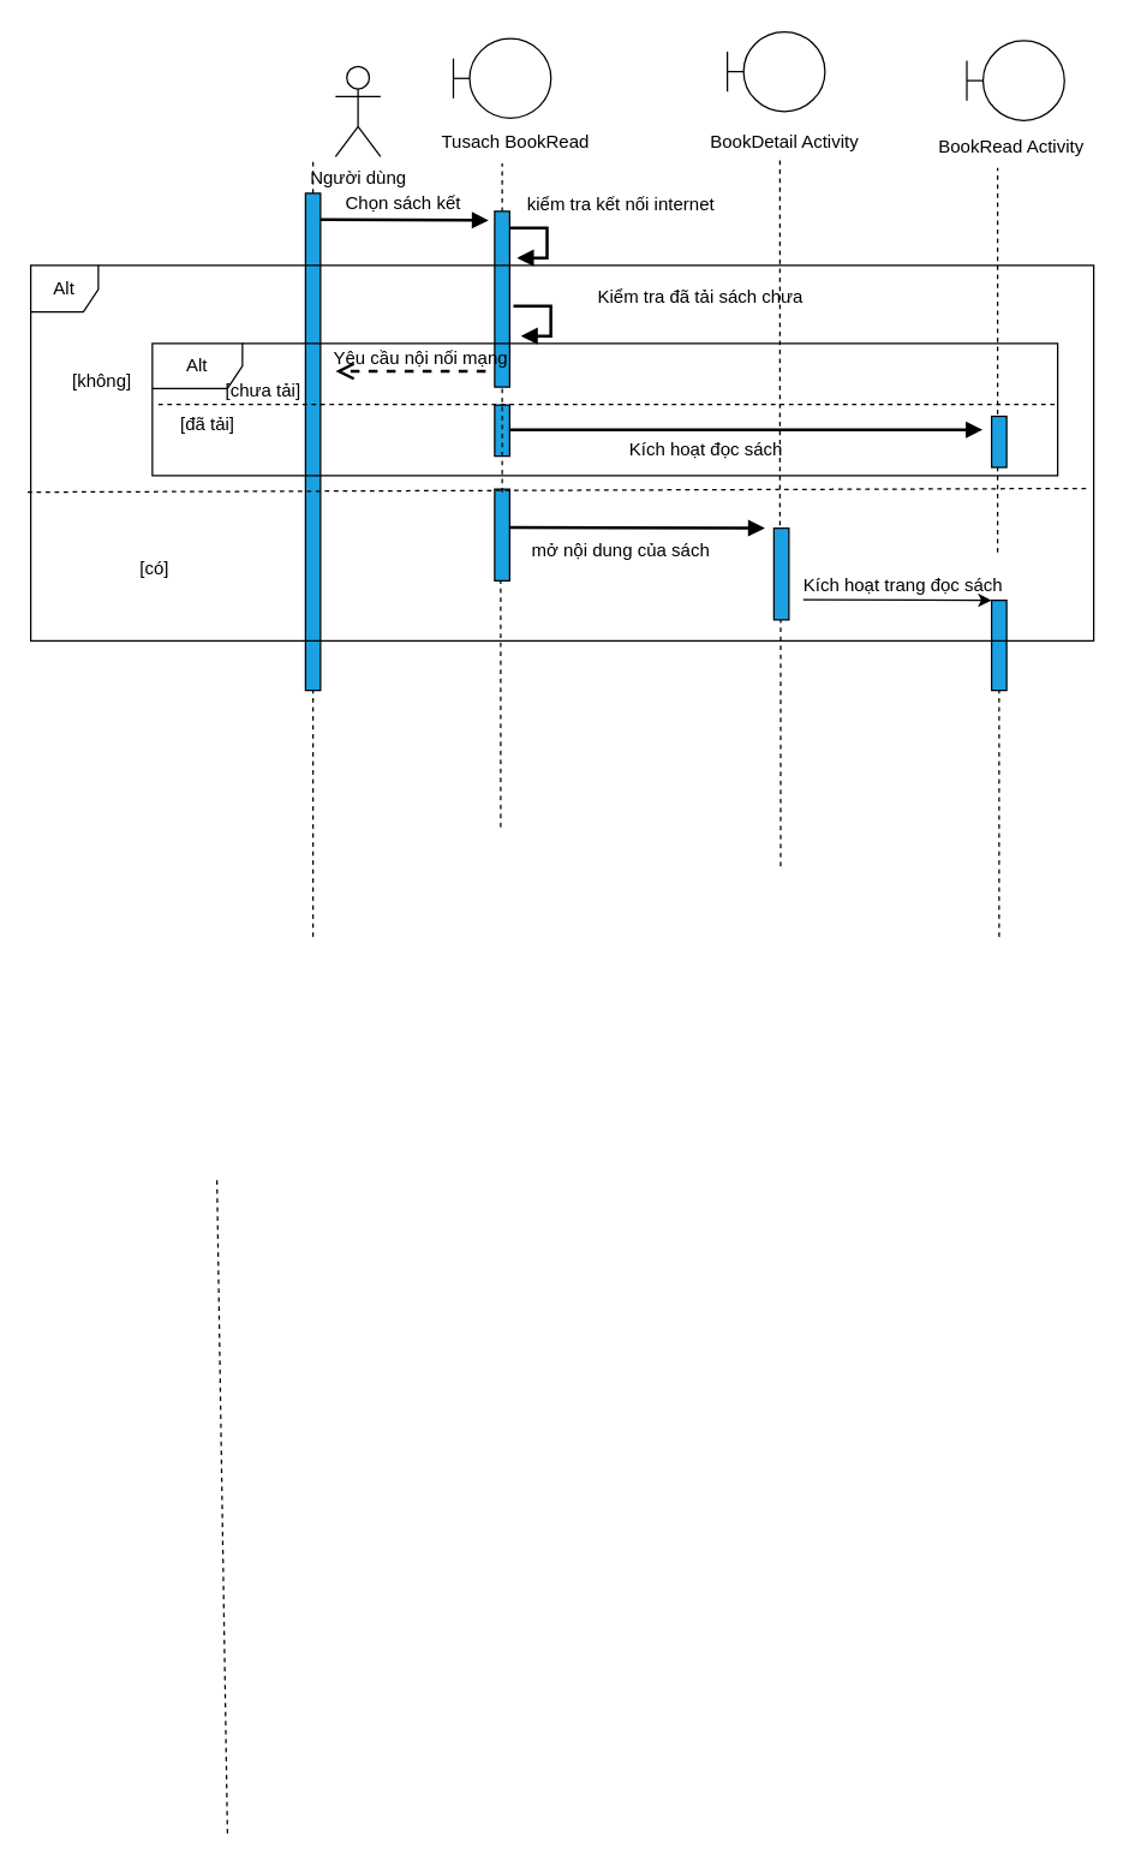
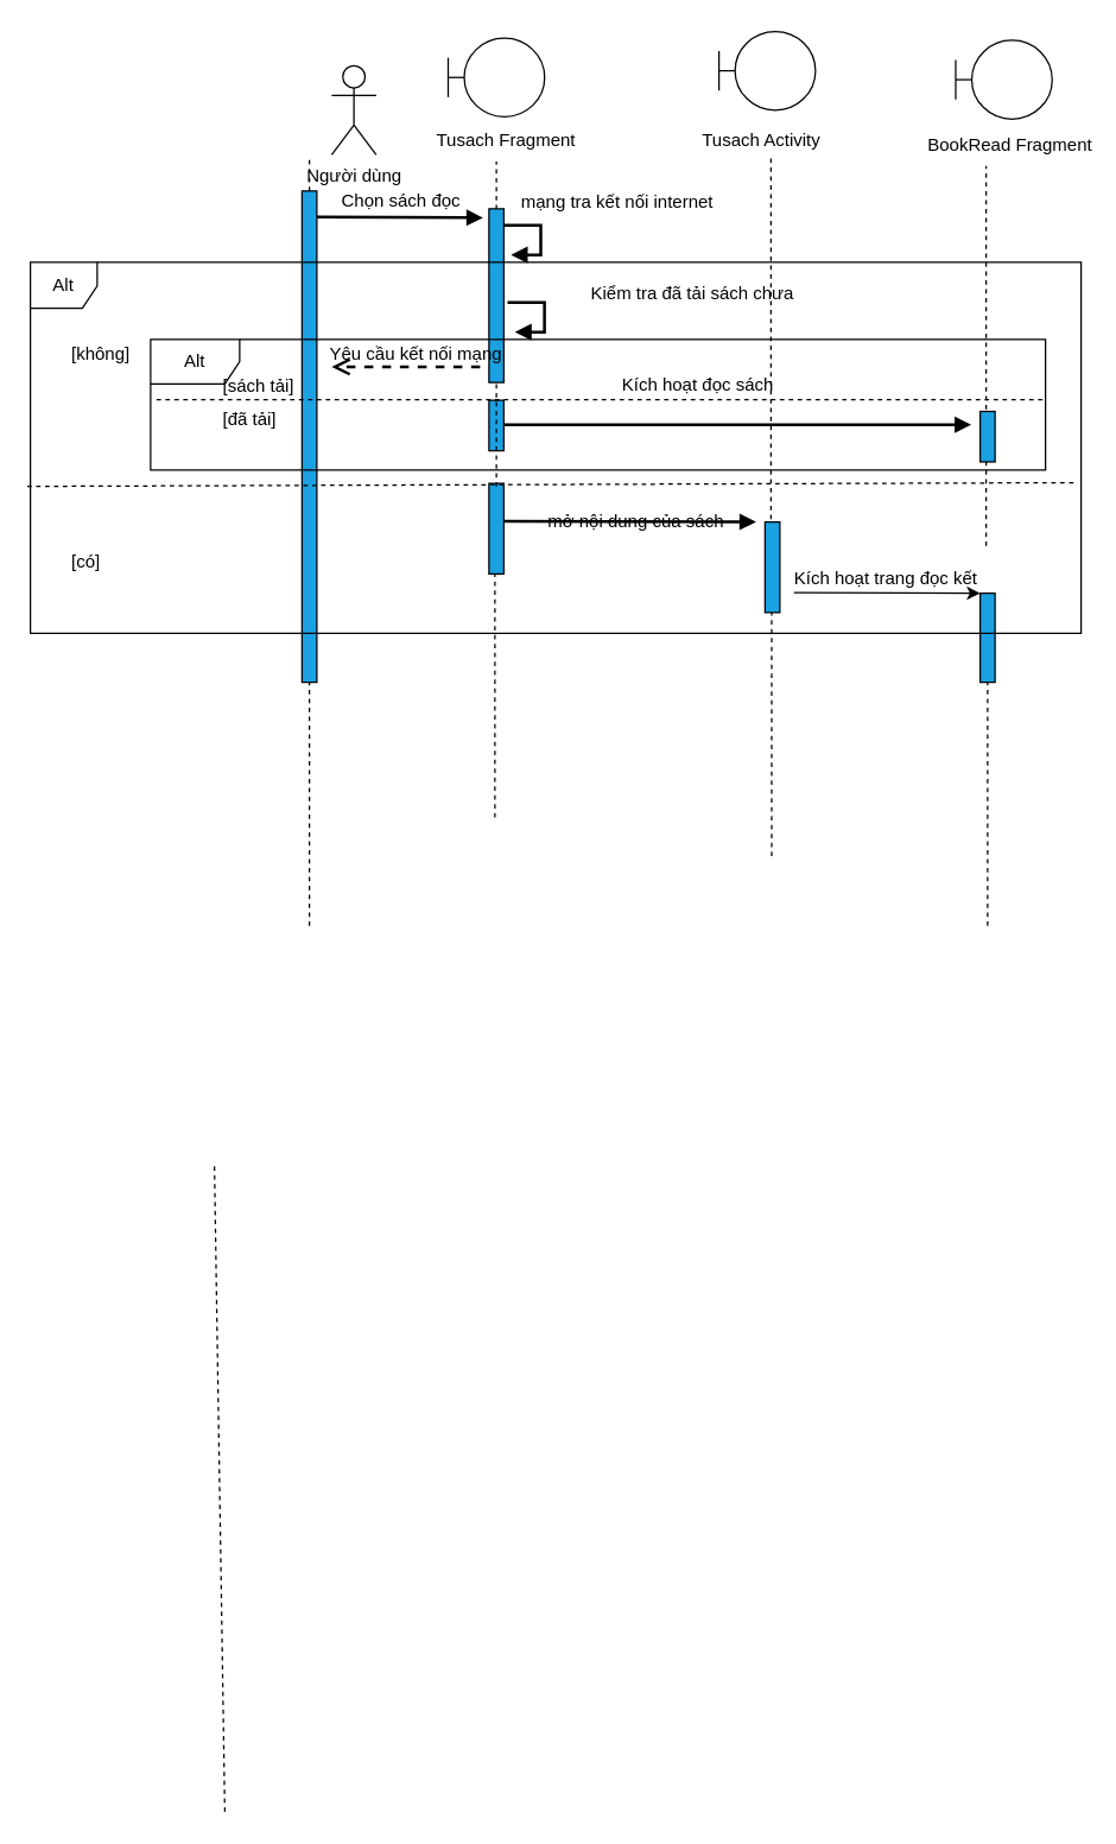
- <mxCell id="4" value="Tusach BookRead" style="text;html=1;resizable=0;points=[];autosize=1;align=left;verticalAlign=top;spacingTop=-4;" parent="1" vertex="1"><mxGeometry x="292" y="83.5" width="104" height="14" as="geometry" /></mxCell>
+ <mxCell id="4" value="Tusach Fragment" style="text;html=1;resizable=0;points=[];autosize=1;align=left;verticalAlign=top;spacingTop=-4;" parent="1" vertex="1"><mxGeometry x="292" y="83.5" width="104" height="14" as="geometry" /></mxCell>
- <mxCell id="14" value="BookDetail Activity" style="text;html=1;resizable=0;points=[];autosize=1;align=left;verticalAlign=top;spacingTop=-4;" parent="1" vertex="1"><mxGeometry x="470.5" y="83.5" width="109" height="14" as="geometry" /></mxCell>
+ <mxCell id="14" value="Tusach Activity" style="text;html=1;resizable=0;points=[];autosize=1;align=left;verticalAlign=top;spacingTop=-4;" parent="1" vertex="1"><mxGeometry x="470.5" y="83.5" width="109" height="14" as="geometry" /></mxCell>
- <mxCell id="16" value="BookRead Activity" style="text;html=1;resizable=0;points=[];autosize=1;align=left;verticalAlign=top;spacingTop=-4;" parent="1" vertex="1"><mxGeometry x="622.5" y="86.5" width="107" height="14" as="geometry" /></mxCell>
+ <mxCell id="16" value="BookRead Fragment" style="text;html=1;resizable=0;points=[];autosize=1;align=left;verticalAlign=top;spacingTop=-4;" parent="1" vertex="1"><mxGeometry x="622.5" y="86.5" width="107" height="14" as="geometry" /></mxCell>
- <mxCell id="47" value="Chọn sách kết" style="text;html=1;resizable=0;points=[];autosize=1;align=left;verticalAlign=top;spacingTop=-4;" vertex="1" parent="1"><mxGeometry x="228" y="125" width="90" height="14" as="geometry" /></mxCell>
+ <mxCell id="47" value="Chọn sách đọc" style="text;html=1;resizable=0;points=[];autosize=1;align=left;verticalAlign=top;spacingTop=-4;" vertex="1" parent="1"><mxGeometry x="228" y="125" width="90" height="14" as="geometry" /></mxCell>
- <mxCell id="17" value="kiểm tra kết nối internet" style="text;html=1;resizable=0;points=[];autosize=1;align=left;verticalAlign=top;spacingTop=-4;" parent="1" vertex="1"><mxGeometry x="349" y="126" width="135" height="14" as="geometry" /></mxCell>
+ <mxCell id="17" value="mạng tra kết nối internet" style="text;html=1;resizable=0;points=[];autosize=1;align=left;verticalAlign=top;spacingTop=-4;" parent="1" vertex="1"><mxGeometry x="349" y="126" width="135" height="14" as="geometry" /></mxCell>
- <mxCell id="36" value="Yêu cầu nội nối mạng&amp;nbsp;" style="text;html=1;resizable=0;points=[];autosize=1;align=left;verticalAlign=top;spacingTop=-4;" parent="1" vertex="1"><mxGeometry x="220" y="228" width="129" height="14" as="geometry" /></mxCell>
+ <mxCell id="36" value="Yêu cầu kết nối mạng&amp;nbsp;" style="text;html=1;resizable=0;points=[];autosize=1;align=left;verticalAlign=top;spacingTop=-4;" parent="1" vertex="1"><mxGeometry x="220" y="228" width="129" height="14" as="geometry" /></mxCell>
- <mxCell id="18" value="[không]" style="text;html=1;resizable=0;points=[];autosize=1;align=left;verticalAlign=top;spacingTop=-4;" parent="1" vertex="1"><mxGeometry x="45.5" y="243" width="49" height="14" as="geometry" /></mxCell>
+ <mxCell id="18" value="[không]" style="text;html=1;resizable=0;points=[];autosize=1;align=left;verticalAlign=top;spacingTop=-4;" parent="1" vertex="1"><mxGeometry x="45.5" y="228" width="49" height="14" as="geometry" /></mxCell>
- <mxCell id="30" value="[chưa tải]" style="text;html=1;resizable=0;points=[];autosize=1;align=left;verticalAlign=top;spacingTop=-4;" parent="1" vertex="1"><mxGeometry x="148" y="250" width="60" height="14" as="geometry" /></mxCell>
+ <mxCell id="30" value="[sách tải]" style="text;html=1;resizable=0;points=[];autosize=1;align=left;verticalAlign=top;spacingTop=-4;" parent="1" vertex="1"><mxGeometry x="148" y="250" width="60" height="14" as="geometry" /></mxCell>
- <mxCell id="29" value="[đã tải]" style="text;html=1;resizable=0;points=[];autosize=1;align=left;verticalAlign=top;spacingTop=-4;" parent="1" vertex="1"><mxGeometry x="118" y="272" width="46" height="14" as="geometry" /></mxCell>
+ <mxCell id="29" value="[đã tải]" style="text;html=1;resizable=0;points=[];autosize=1;align=left;verticalAlign=top;spacingTop=-4;" parent="1" vertex="1"><mxGeometry x="148" y="272" width="46" height="14" as="geometry" /></mxCell>
- <mxCell id="35" value="Kích hoạt đọc sách" style="text;html=1;resizable=0;points=[];autosize=1;align=left;verticalAlign=top;spacingTop=-4;" parent="1" vertex="1"><mxGeometry x="416.5" y="289" width="112" height="14" as="geometry" /></mxCell>
+ <mxCell id="35" value="Kích hoạt đọc sách" style="text;html=1;resizable=0;points=[];autosize=1;align=left;verticalAlign=top;spacingTop=-4;" parent="1" vertex="1"><mxGeometry x="416.5" y="249" width="112" height="14" as="geometry" /></mxCell>
- <mxCell id="48" value="mở nội dung của sách" style="text;html=1;resizable=0;points=[];autosize=1;align=left;verticalAlign=top;spacingTop=-4;" vertex="1" parent="1"><mxGeometry x="352" y="355.5" width="129" height="14" as="geometry" /></mxCell>
+ <mxCell id="48" value="mở nội dung của sách" style="text;html=1;resizable=0;points=[];autosize=1;align=left;verticalAlign=top;spacingTop=-4;" vertex="1" parent="1"><mxGeometry x="367" y="340.5" width="129" height="14" as="geometry" /></mxCell>
- <mxCell id="19" value="[có]" style="text;html=1;resizable=0;points=[];autosize=1;align=left;verticalAlign=top;spacingTop=-4;" parent="1" vertex="1"><mxGeometry x="90.5" y="367.5" width="29" height="14" as="geometry" /></mxCell>
+ <mxCell id="19" value="[có]" style="text;html=1;resizable=0;points=[];autosize=1;align=left;verticalAlign=top;spacingTop=-4;" parent="1" vertex="1"><mxGeometry x="45.5" y="367.5" width="29" height="14" as="geometry" /></mxCell>
- <mxCell id="46" value="Kích hoạt trang đọc sách" style="text;html=1;resizable=0;points=[];autosize=1;align=left;verticalAlign=top;spacingTop=-4;" parent="1" vertex="1"><mxGeometry x="533" y="379" width="143" height="14" as="geometry" /></mxCell>
+ <mxCell id="46" value="Kích hoạt trang đọc kết" style="text;html=1;resizable=0;points=[];autosize=1;align=left;verticalAlign=top;spacingTop=-4;" parent="1" vertex="1"><mxGeometry x="533" y="379" width="143" height="14" as="geometry" /></mxCell>
